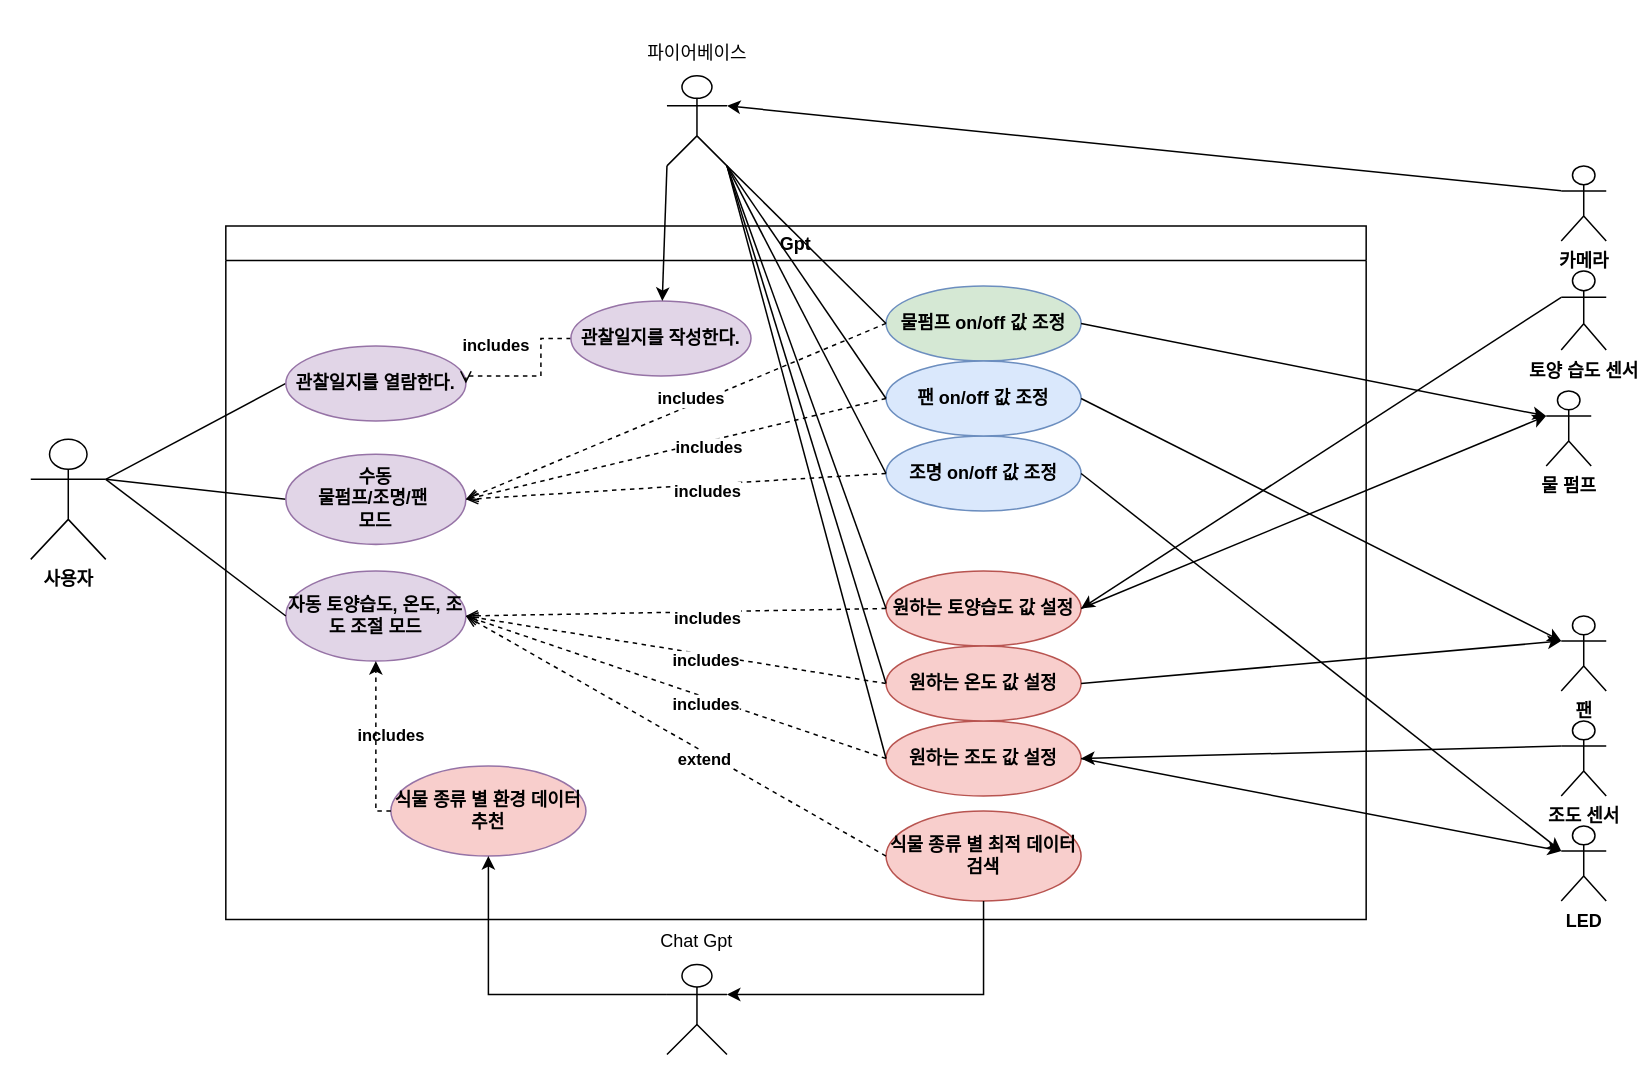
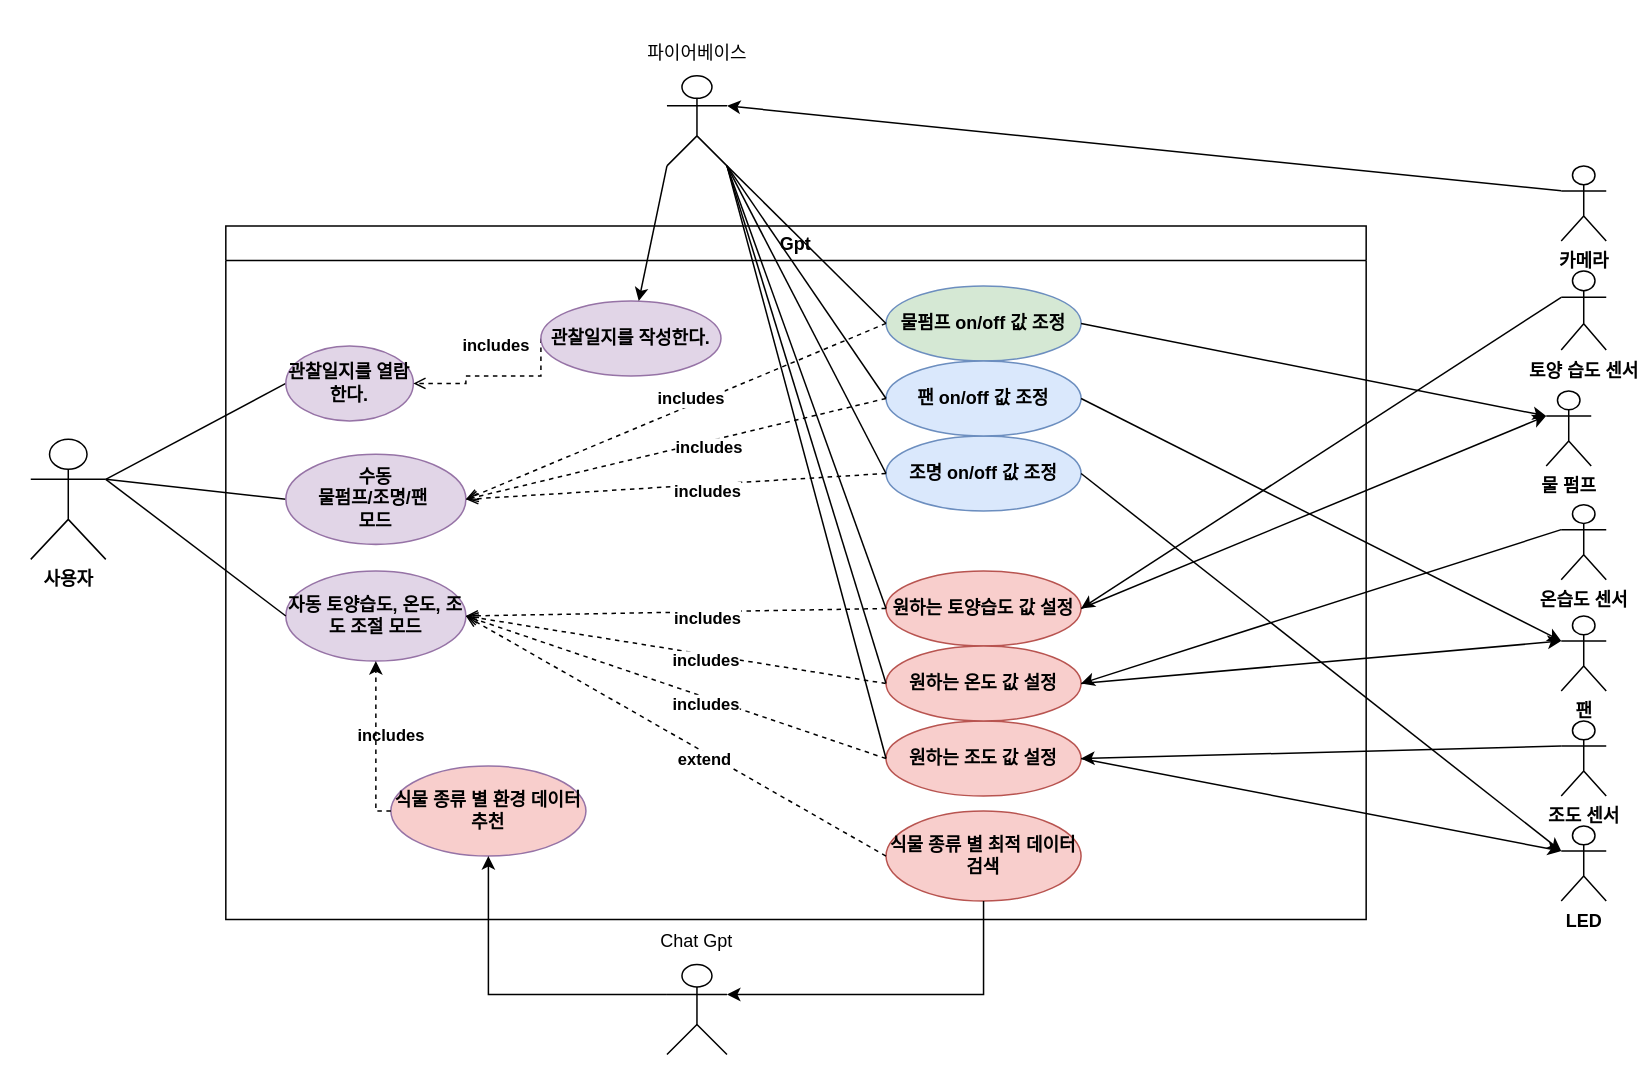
- <mxCell id="28" value="관찰일지를 작성한다." style="ellipse;whiteSpace=wrap;html=1;fontStyle=1;fillColor=#e1d5e7;strokeColor=#9673a6;" parent="5" vertex="1"><mxGeometry x="230" y="50" width="120" height="50" as="geometry" /></mxCell>
+ <mxCell id="28" value="관찰일지를 작성한다." style="ellipse;whiteSpace=wrap;html=1;fontStyle=1;fillColor=#e1d5e7;strokeColor=#9673a6;" parent="5" vertex="1"><mxGeometry x="210" y="50" width="120" height="50" as="geometry" /></mxCell>
- <mxCell id="6" value="관찰일지를 열람한다." style="ellipse;whiteSpace=wrap;html=1;fontStyle=1;fillColor=#e1d5e7;strokeColor=#9673a6;" parent="5" vertex="1"><mxGeometry x="40" y="80" width="120" height="50" as="geometry" /></mxCell>
+ <mxCell id="6" value="관찰일지를 열람한다." style="ellipse;whiteSpace=wrap;html=1;fontStyle=1;fillColor=#e1d5e7;strokeColor=#9673a6;" parent="5" vertex="1"><mxGeometry x="40" y="80" width="85" height="50" as="geometry" /></mxCell>
+ <mxCell id="59" value="온습도 센서&lt;br&gt;" style="shape=umlActor;verticalLabelPosition=bottom;verticalAlign=top;html=1;outlineConnect=0;fontStyle=1" parent="1" vertex="1"><mxGeometry x="1040" y="335.77" width="30" height="50" as="geometry" /></mxCell>
+ <mxCell id="45" value="" style="endArrow=none;html=1;rounded=0;entryX=0;entryY=0.333;entryDx=0;entryDy=0;startArrow=classic;startFill=1;endFill=0;exitX=1;exitY=0.5;exitDx=0;exitDy=0;fontStyle=1;entryPerimeter=0;" parent="1" source="26" target="59" edge="1"><mxGeometry width="50" height="50" relative="1" as="geometry"><mxPoint x="710" y="490" as="sourcePoint" /><mxPoint x="1020" y="432.75" as="targetPoint" /></mxGeometry></mxCell>
